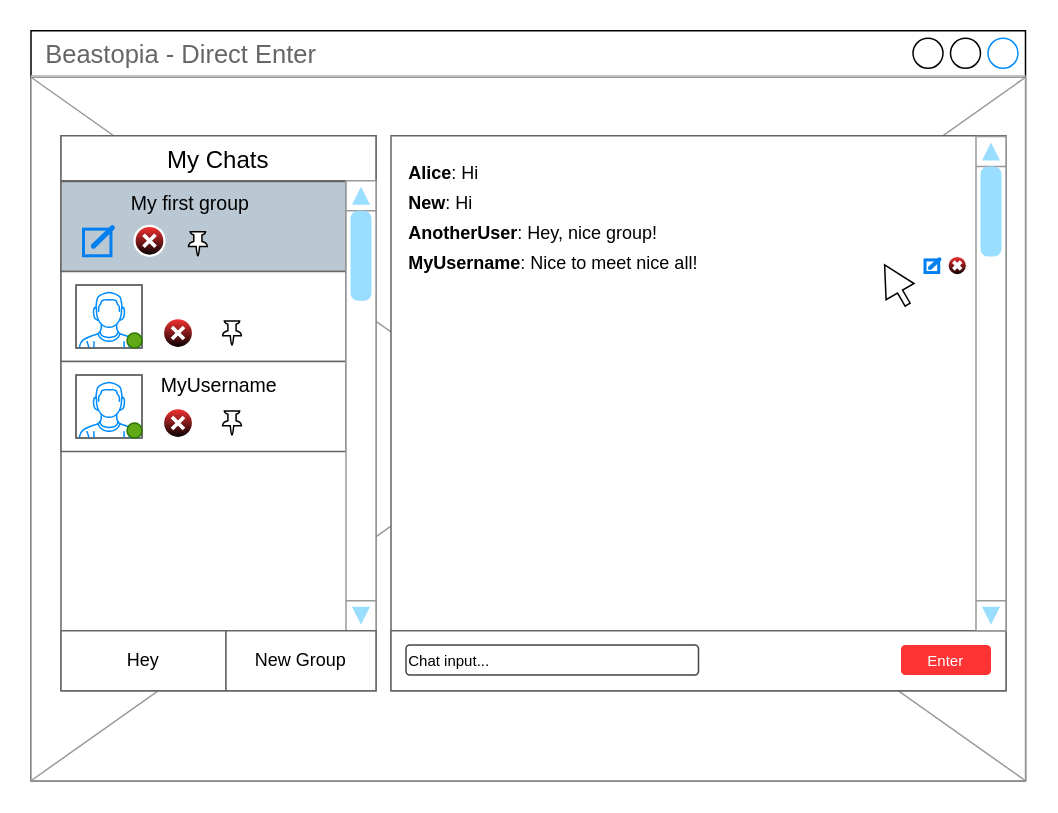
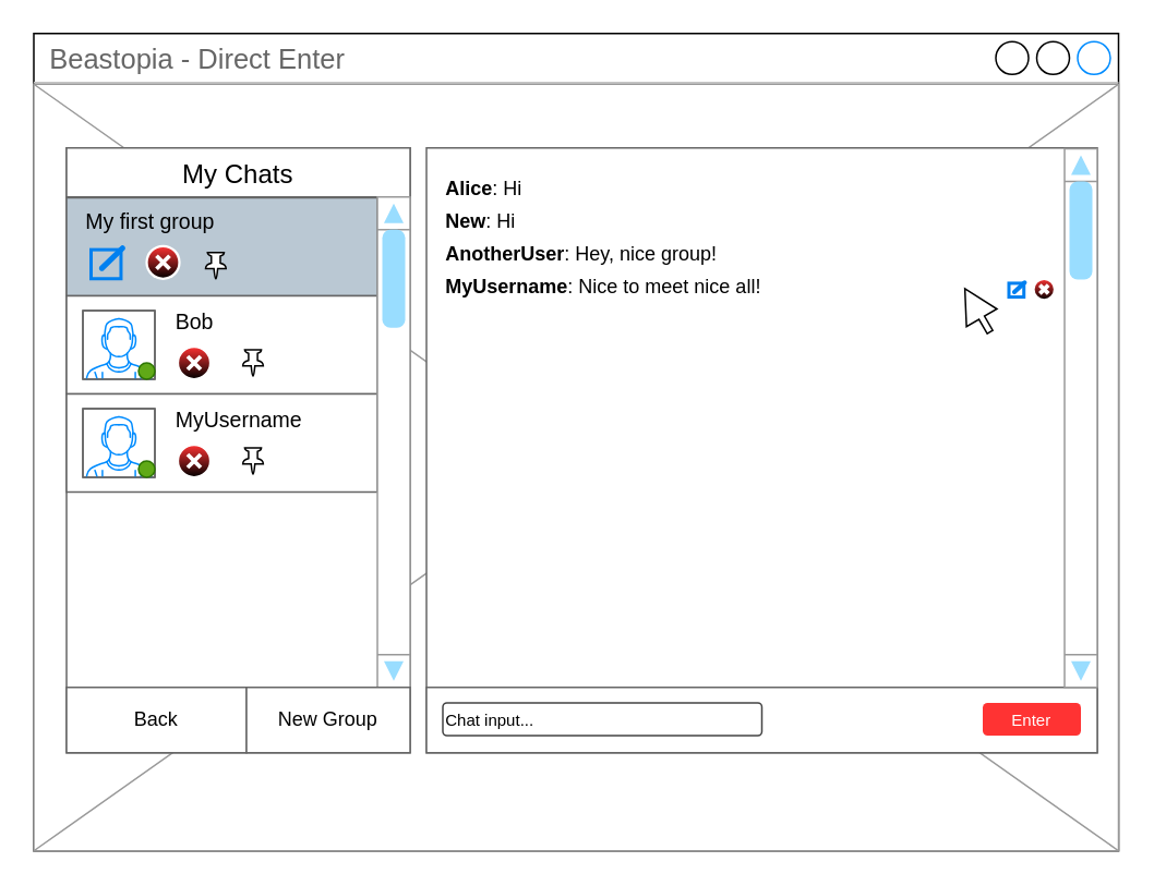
- <mxCell id="21" value="&lt;p style=&quot;line-height: 120%; font-size: 13px;&quot;&gt;&lt;span style=&quot;font-size: 13px;&quot;&gt;My first group&lt;/span&gt;&lt;/p&gt;" style="text;html=1;strokeColor=none;fillColor=none;align=left;verticalAlign=middle;whiteSpace=wrap;rounded=0;fontSize=13;" parent="1" vertex="1"><mxGeometry x="85" y="128.5" width="125" height="12.5" as="geometry" /></mxCell>
+ <mxCell id="21" value="&lt;p style=&quot;line-height: 120%; font-size: 13px;&quot;&gt;&lt;span style=&quot;font-size: 13px;&quot;&gt;My first group&lt;/span&gt;&lt;/p&gt;" style="text;html=1;strokeColor=none;fillColor=none;align=left;verticalAlign=middle;whiteSpace=wrap;rounded=0;fontSize=13;" parent="1" vertex="1"><mxGeometry x="50" y="128.5" width="125" height="12.5" as="geometry" /></mxCell>
+ <mxCell id="18" value="&lt;p style=&quot;line-height: 120%; font-size: 13px;&quot;&gt;&lt;span style=&quot;font-size: 13px;&quot;&gt;Bob&lt;/span&gt;&lt;/p&gt;" style="text;html=1;strokeColor=none;fillColor=none;align=left;verticalAlign=middle;whiteSpace=wrap;rounded=0;fontSize=13;" parent="1" vertex="1"><mxGeometry x="105" y="189.5" width="98" height="12.5" as="geometry" /></mxCell>
- <mxCell id="30" value="Hey" style="text;html=1;strokeColor=none;fillColor=none;align=center;verticalAlign=middle;whiteSpace=wrap;rounded=0;" parent="1" vertex="1"><mxGeometry x="40" y="425" width="110" height="30" as="geometry" /></mxCell>
+ <mxCell id="30" value="Back" style="text;html=1;strokeColor=none;fillColor=none;align=center;verticalAlign=middle;whiteSpace=wrap;rounded=0;" parent="1" vertex="1"><mxGeometry x="40" y="425" width="110" height="30" as="geometry" /></mxCell>
